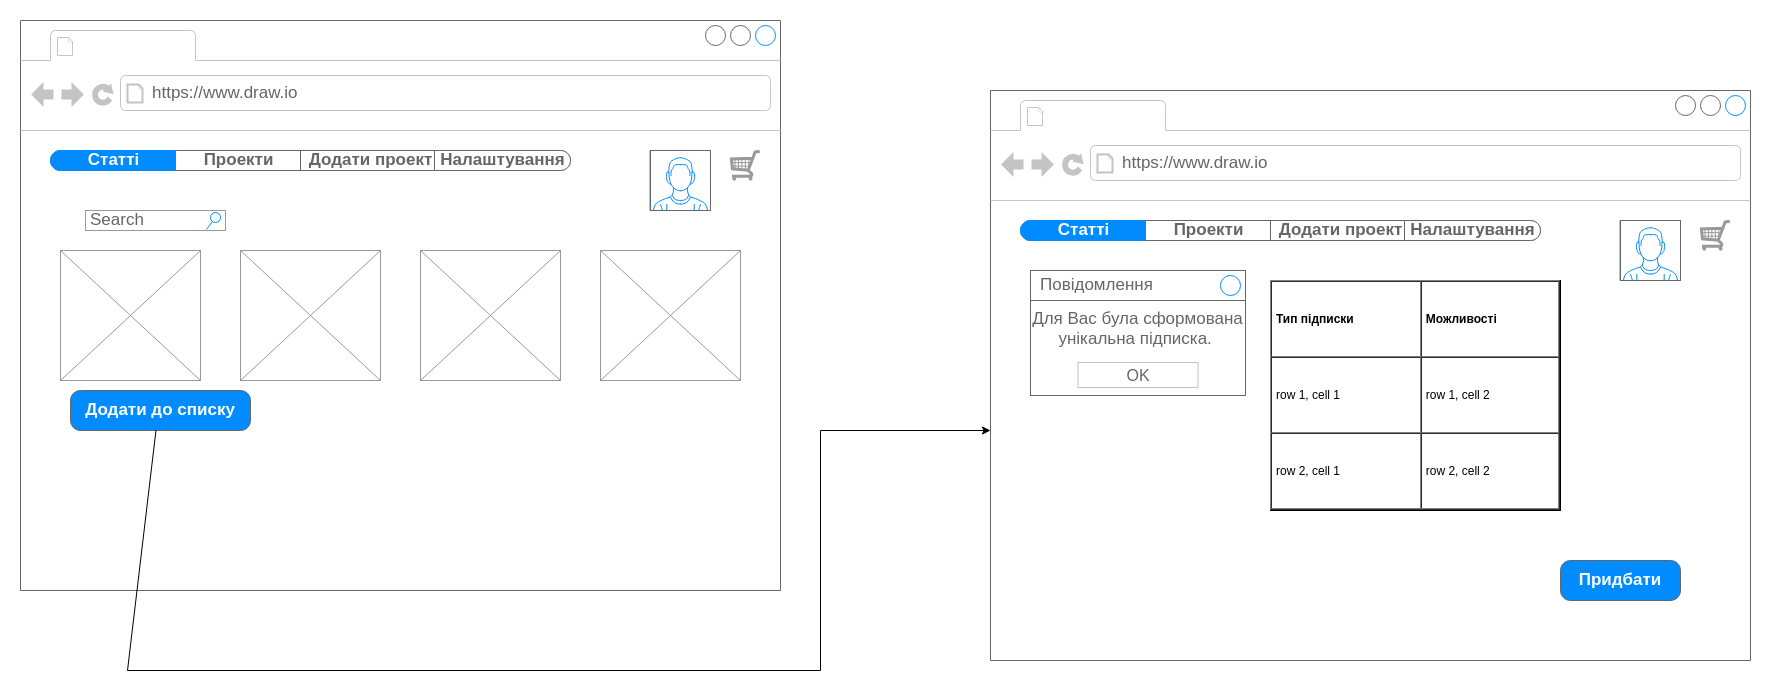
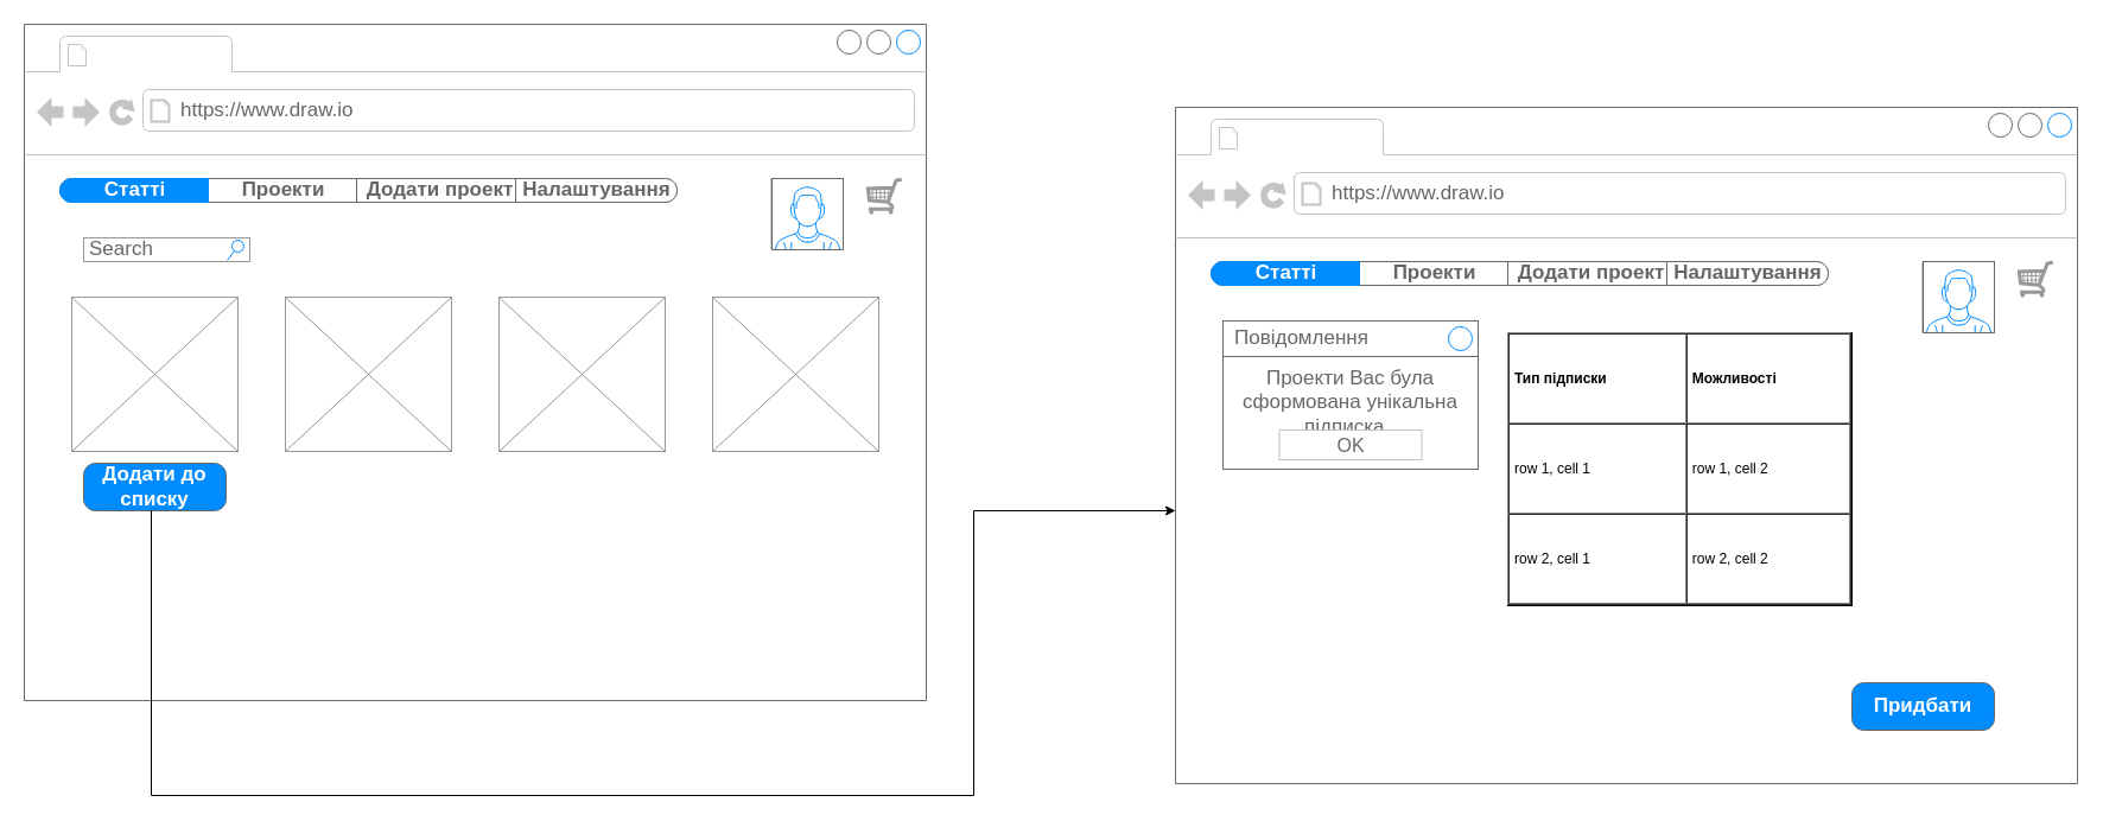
- <mxCell id="17" value="Search" style="strokeWidth=1;shadow=0;dashed=0;align=center;html=1;shape=mxgraph.mockup.forms.searchBox;strokeColor=#999999;mainText=;strokeColor2=#008cff;fontColor=#666666;fontSize=17;align=left;spacingLeft=3;" vertex="1" parent="2"><mxGeometry x="65" y="190" width="140" height="20" as="geometry" /></mxCell>
+ <mxCell id="17" value="Search" style="strokeWidth=1;shadow=0;dashed=0;align=center;html=1;shape=mxgraph.mockup.forms.searchBox;strokeColor=#999999;mainText=;strokeColor2=#008cff;fontColor=#666666;fontSize=17;align=left;spacingLeft=3;" vertex="1" parent="2"><mxGeometry x="50" y="180" width="140" height="20" as="geometry" /></mxCell>
- <mxCell id="33" value="Для Вас була сформована унікальна підписка.&amp;nbsp;" style="strokeWidth=1;shadow=0;dashed=0;align=center;html=1;shape=mxgraph.mockup.containers.rrect;rSize=0;strokeColor=#666666;fontColor=#666666;fontSize=17;verticalAlign=top;whiteSpace=wrap;fillColor=#ffffff;spacingTop=32;" vertex="1" parent="22"><mxGeometry x="40" y="180" width="215" height="125" as="geometry" /></mxCell>
+ <mxCell id="33" value="Проекти Вас була сформована унікальна підписка.&amp;nbsp;" style="strokeWidth=1;shadow=0;dashed=0;align=center;html=1;shape=mxgraph.mockup.containers.rrect;rSize=0;strokeColor=#666666;fontColor=#666666;fontSize=17;verticalAlign=top;whiteSpace=wrap;fillColor=#ffffff;spacingTop=32;" vertex="1" parent="22"><mxGeometry x="40" y="180" width="215" height="125" as="geometry" /></mxCell>
- <mxCell id="13" value="Додати до списку" style="strokeWidth=1;shadow=0;dashed=0;align=center;html=1;shape=mxgraph.mockup.buttons.button;strokeColor=#666666;fontColor=#ffffff;mainText=;buttonStyle=round;fontSize=17;fontStyle=1;fillColor=#008cff;whiteSpace=wrap;" vertex="1" parent="2"><mxGeometry x="50" y="370" width="180" height="40" as="geometry" /></mxCell>
+ <mxCell id="13" value="Додати до списку" style="strokeWidth=1;shadow=0;dashed=0;align=center;html=1;shape=mxgraph.mockup.buttons.button;strokeColor=#666666;fontColor=#ffffff;mainText=;buttonStyle=round;fontSize=17;fontStyle=1;fillColor=#008cff;whiteSpace=wrap;" vertex="1" parent="2"><mxGeometry x="50" y="370" width="120" height="40" as="geometry" /></mxCell>
- <mxCell id="32" value="Придбати" style="strokeWidth=1;shadow=0;dashed=0;align=center;html=1;shape=mxgraph.mockup.buttons.button;strokeColor=#666666;fontColor=#ffffff;mainText=;buttonStyle=round;fontSize=17;fontStyle=1;fillColor=#008cff;whiteSpace=wrap;" vertex="1" parent="22"><mxGeometry x="570" y="470" width="120" height="40" as="geometry" /></mxCell>
+ <mxCell id="32" value="Придбати" style="strokeWidth=1;shadow=0;dashed=0;align=center;html=1;shape=mxgraph.mockup.buttons.button;strokeColor=#666666;fontColor=#ffffff;mainText=;buttonStyle=round;fontSize=17;fontStyle=1;fillColor=#008cff;whiteSpace=wrap;" vertex="1" parent="22"><mxGeometry x="570" y="485" width="120" height="40" as="geometry" /></mxCell>
